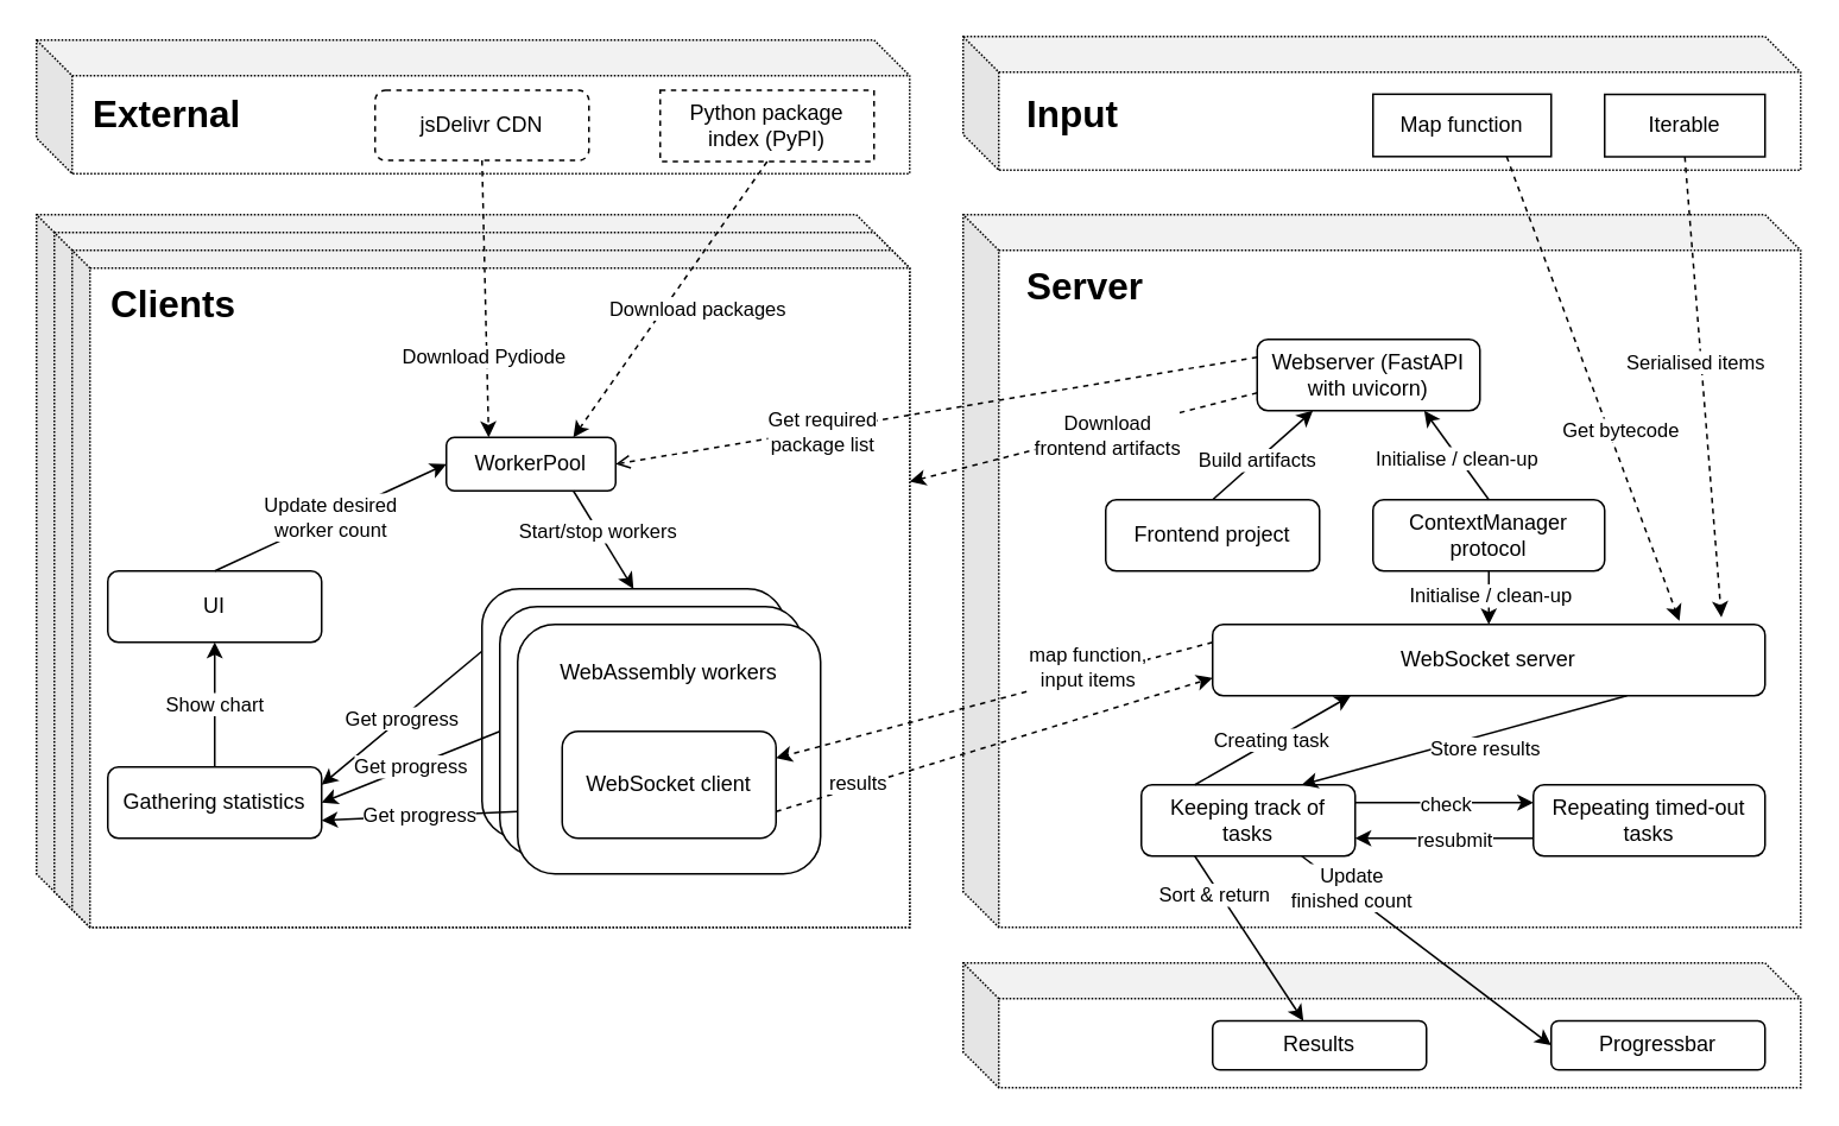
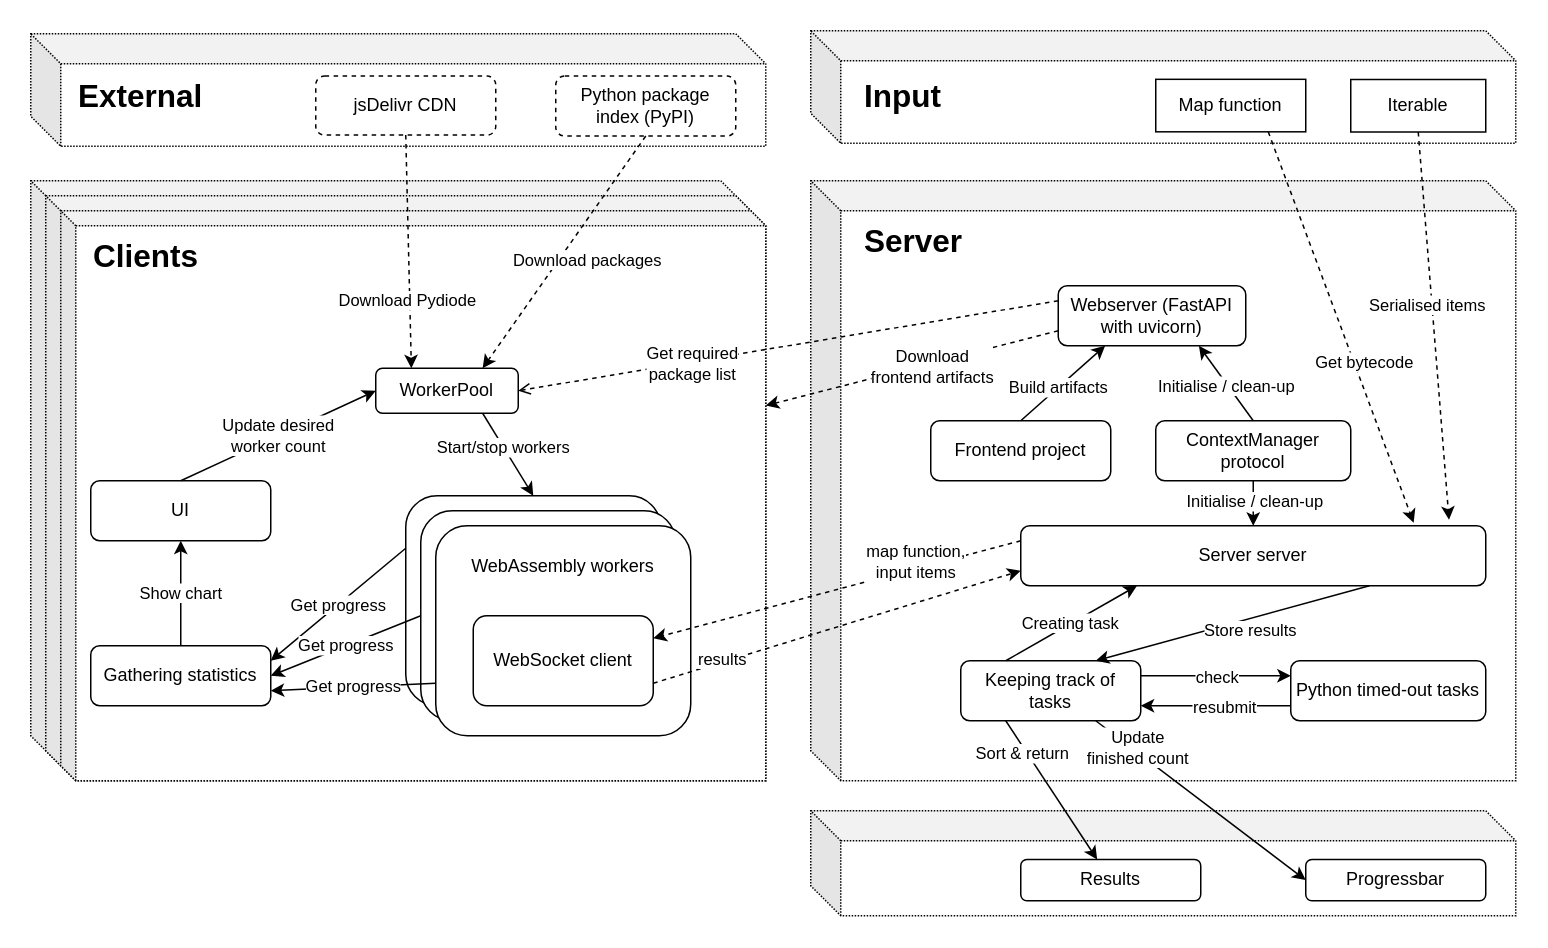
- <mxCell id="41" value="Python package index (PyPI)" style="whiteSpace=wrap;html=1;dashed=1;rounded=0;" parent="1" vertex="1"><mxGeometry x="370" y="50.19" width="120" height="40" as="geometry" /></mxCell>
+ <mxCell id="41" value="Python package index (PyPI)" style="rounded=1;whiteSpace=wrap;html=1;dashed=1;" parent="1" vertex="1"><mxGeometry x="370" y="50.19" width="120" height="40" as="geometry" /></mxCell>
- <mxCell id="19" value="WebSocket server" style="rounded=1;whiteSpace=wrap;html=1;" parent="1" vertex="1"><mxGeometry x="680" y="350" width="310" height="40" as="geometry" /></mxCell>
+ <mxCell id="19" value="Server server" style="rounded=1;whiteSpace=wrap;html=1;" parent="1" vertex="1"><mxGeometry x="680" y="350" width="310" height="40" as="geometry" /></mxCell>
- <mxCell id="46" value="Repeating timed-out tasks" style="rounded=1;whiteSpace=wrap;html=1;" parent="1" vertex="1"><mxGeometry x="860" y="440" width="130" height="40" as="geometry" /></mxCell>
+ <mxCell id="46" value="Python timed-out tasks" style="rounded=1;whiteSpace=wrap;html=1;" parent="1" vertex="1"><mxGeometry x="860" y="440" width="130" height="40" as="geometry" /></mxCell>
